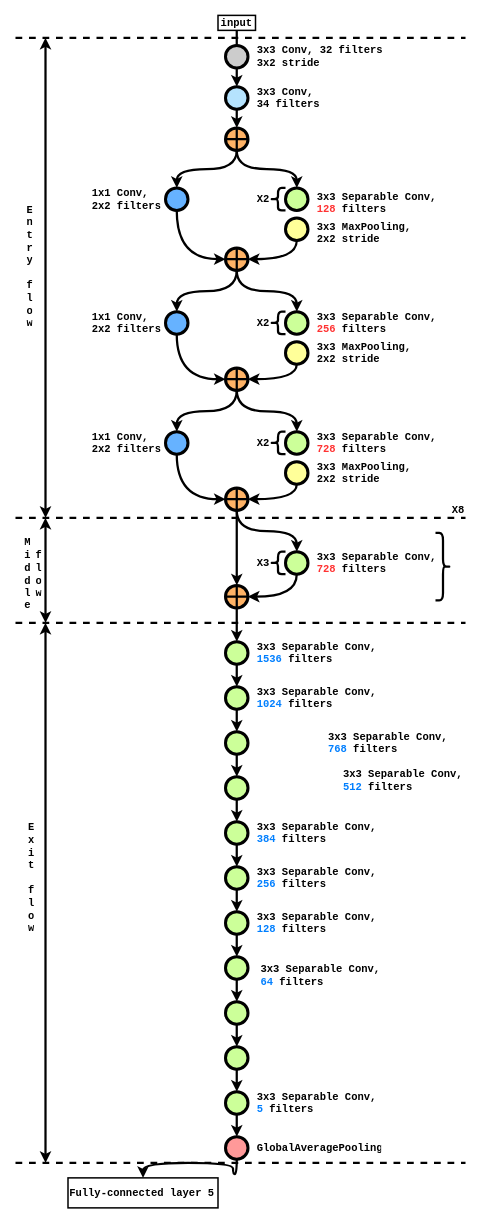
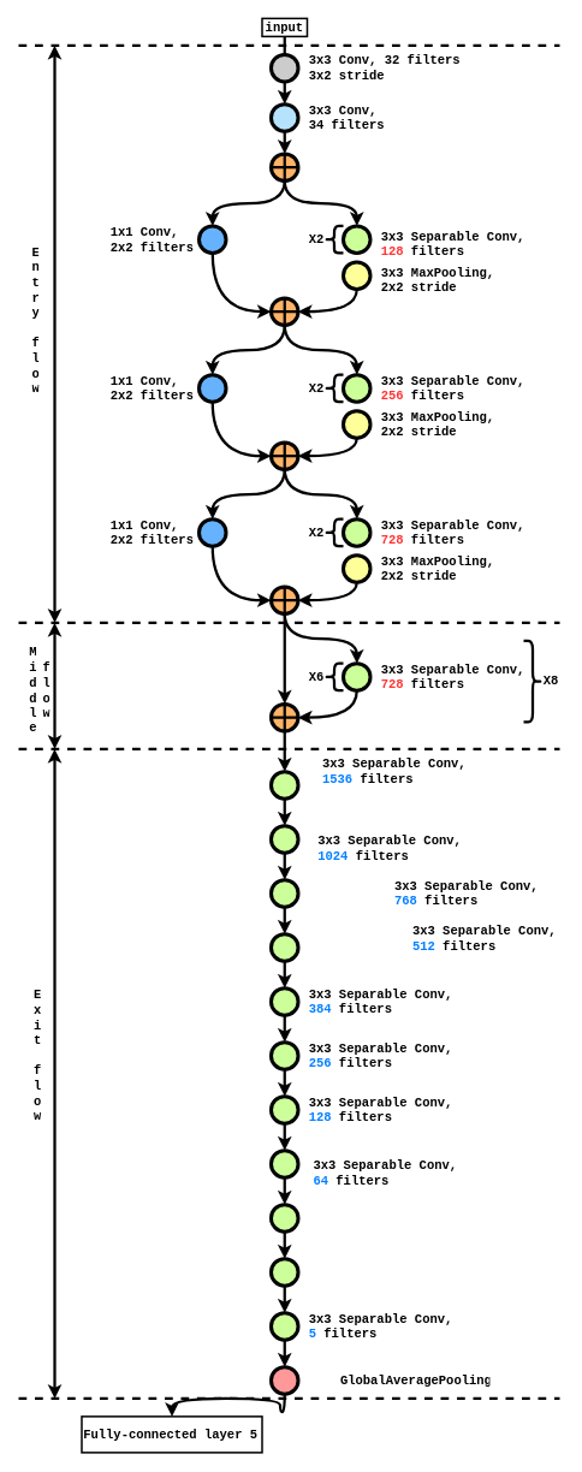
- <mxCell id="72" value="X8" style="text;html=1;strokeColor=none;fillColor=none;align=left;verticalAlign=middle;whiteSpace=wrap;overflow=hidden;fontSize=14;fontStyle=1;fontFamily=Courier New;" vertex="1" parent="1"><mxGeometry x="600" y="660" width="20" height="40" as="geometry" /></mxCell>
+ <mxCell id="72" value="X8" style="text;html=1;strokeColor=none;fillColor=none;align=left;verticalAlign=middle;whiteSpace=wrap;overflow=hidden;fontSize=14;fontStyle=1;fontFamily=Courier New;" vertex="1" parent="1"><mxGeometry x="600" y="735" width="20" height="40" as="geometry" /></mxCell>
- <mxCell id="70" value="X3" style="text;html=1;strokeColor=none;fillColor=none;align=left;verticalAlign=middle;whiteSpace=wrap;overflow=hidden;fontSize=14;fontStyle=1;fontFamily=Courier New;" vertex="1" parent="1"><mxGeometry x="340" y="730" width="20" height="40" as="geometry" /></mxCell>
+ <mxCell id="70" value="X6" style="text;html=1;strokeColor=none;fillColor=none;align=left;verticalAlign=middle;whiteSpace=wrap;overflow=hidden;fontSize=14;fontStyle=1;fontFamily=Courier New;" vertex="1" parent="1"><mxGeometry x="340" y="730" width="20" height="40" as="geometry" /></mxCell>
- <mxCell id="75" value="3x3 Separable Conv, &lt;br&gt;&lt;font color=&quot;#007fff&quot;&gt;1536&lt;/font&gt; filters" style="text;html=1;strokeColor=none;fillColor=none;align=left;verticalAlign=middle;whiteSpace=wrap;overflow=hidden;fontSize=14;fontStyle=1;fontFamily=Courier New;" vertex="1" parent="1"><mxGeometry x="340" y="850" width="167.5" height="40" as="geometry" /></mxCell>
+ <mxCell id="75" value="3x3 Separable Conv, &lt;br&gt;&lt;font color=&quot;#007fff&quot;&gt;1536&lt;/font&gt; filters" style="text;html=1;strokeColor=none;fillColor=none;align=left;verticalAlign=middle;whiteSpace=wrap;overflow=hidden;fontSize=14;fontStyle=1;fontFamily=Courier New;" vertex="1" parent="1"><mxGeometry x="355" y="835" width="167.5" height="40" as="geometry" /></mxCell>
- <mxCell id="79" value="3x3 Separable Conv, &lt;br&gt;&lt;font color=&quot;#007fff&quot;&gt;1024&lt;/font&gt; filters" style="text;html=1;strokeColor=none;fillColor=none;align=left;verticalAlign=middle;whiteSpace=wrap;overflow=hidden;fontSize=14;fontStyle=1;fontFamily=Courier New;" vertex="1" parent="1"><mxGeometry x="340" y="910" width="167.5" height="40" as="geometry" /></mxCell>
+ <mxCell id="79" value="3x3 Separable Conv, &lt;br&gt;&lt;font color=&quot;#007fff&quot;&gt;1024&lt;/font&gt; filters" style="text;html=1;strokeColor=none;fillColor=none;align=left;verticalAlign=middle;whiteSpace=wrap;overflow=hidden;fontSize=14;fontStyle=1;fontFamily=Courier New;" vertex="1" parent="1"><mxGeometry x="350" y="920" width="167.5" height="40" as="geometry" /></mxCell>
- <mxCell id="107" value="GlobalAveragePooling" style="text;html=1;strokeColor=none;fillColor=none;align=left;verticalAlign=middle;whiteSpace=wrap;overflow=hidden;fontSize=14;fontStyle=1;fontFamily=Courier New;" vertex="1" parent="1"><mxGeometry x="340" y="1510" width="167.5" height="40" as="geometry" /></mxCell>
+ <mxCell id="107" value="GlobalAveragePooling" style="text;html=1;strokeColor=none;fillColor=none;align=left;verticalAlign=middle;whiteSpace=wrap;overflow=hidden;fontSize=14;fontStyle=1;fontFamily=Courier New;" vertex="1" parent="1"><mxGeometry x="375" y="1510" width="167.5" height="40" as="geometry" /></mxCell>
